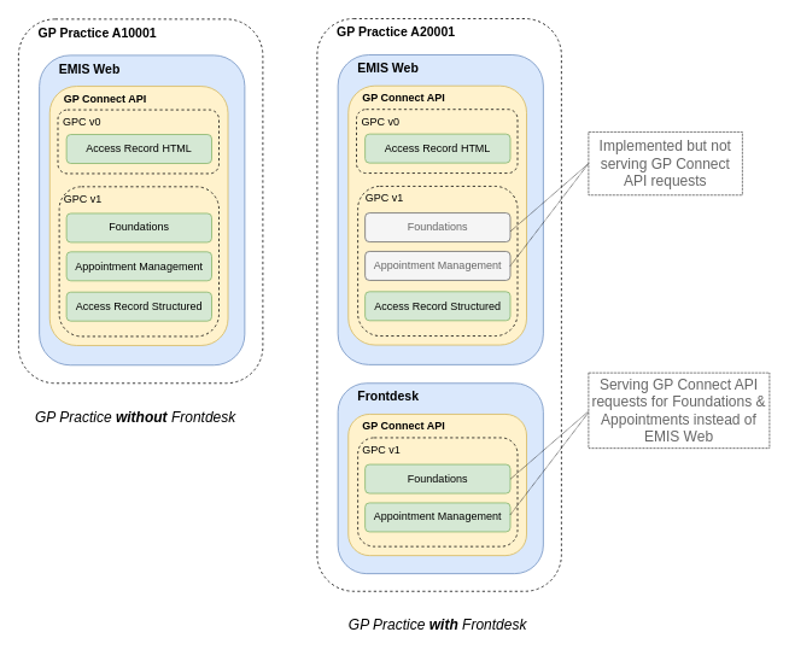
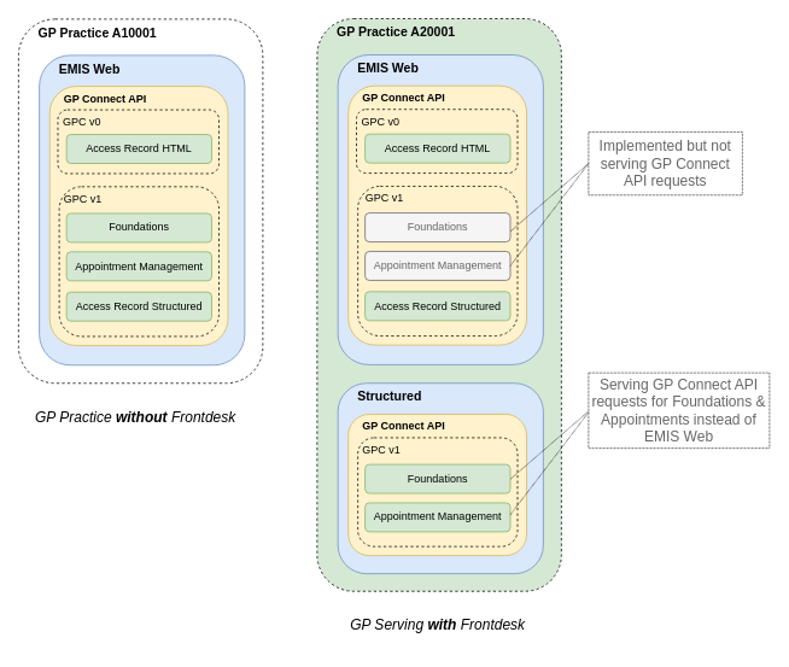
- <mxCell id="13" value="&lt;b&gt;&amp;nbsp; &amp;nbsp; &amp;nbsp; &lt;font style=&quot;font-size: 14px&quot;&gt;GP Practice A20001&lt;/font&gt;&lt;/b&gt;" style="rounded=1;whiteSpace=wrap;html=1;dashed=1;verticalAlign=top;align=left;" parent="1" vertex="1"><mxGeometry x="350" y="20" width="270" height="633" as="geometry" /></mxCell>
+ <mxCell id="13" value="&lt;b&gt;&amp;nbsp; &amp;nbsp; &amp;nbsp; &lt;font style=&quot;font-size: 14px&quot;&gt;GP Practice A20001&lt;/font&gt;&lt;/b&gt;" style="rounded=1;whiteSpace=wrap;html=1;dashed=1;verticalAlign=top;align=left;fillColor=#d5e8d4;" parent="1" vertex="1"><mxGeometry x="350" y="20" width="270" height="633" as="geometry" /></mxCell>
- <mxCell id="22" value="&lt;b&gt;&amp;nbsp; &amp;nbsp; &amp;nbsp; &lt;font style=&quot;font-size: 14px&quot;&gt;Frontdesk&lt;/font&gt;&lt;/b&gt;" style="rounded=1;whiteSpace=wrap;html=1;verticalAlign=top;align=left;fillColor=#dae8fc;strokeColor=#6c8ebf;" parent="1" vertex="1"><mxGeometry x="373" y="423" width="227" height="210.5" as="geometry" /></mxCell>
+ <mxCell id="22" value="&lt;b&gt;&amp;nbsp; &amp;nbsp; &amp;nbsp; &lt;font style=&quot;font-size: 14px&quot;&gt;Structured&lt;/font&gt;&lt;/b&gt;" style="rounded=1;whiteSpace=wrap;html=1;verticalAlign=top;align=left;fillColor=#dae8fc;strokeColor=#6c8ebf;" parent="1" vertex="1"><mxGeometry x="373" y="423" width="227" height="210.5" as="geometry" /></mxCell>
- <mxCell id="9" value="GP Practice &lt;b&gt;with&lt;/b&gt; Frontdesk" style="text;html=1;strokeColor=none;fillColor=none;align=center;verticalAlign=middle;whiteSpace=wrap;rounded=0;fontStyle=2;fontSize=16;" parent="1" vertex="1"><mxGeometry x="369.5" y="664" width="227" height="51" as="geometry" /></mxCell>
+ <mxCell id="9" value="GP Serving &lt;b&gt;with&lt;/b&gt; Frontdesk" style="text;html=1;strokeColor=none;fillColor=none;align=center;verticalAlign=middle;whiteSpace=wrap;rounded=0;fontStyle=2;fontSize=16;" parent="1" vertex="1"><mxGeometry x="369.5" y="664" width="227" height="51" as="geometry" /></mxCell>
